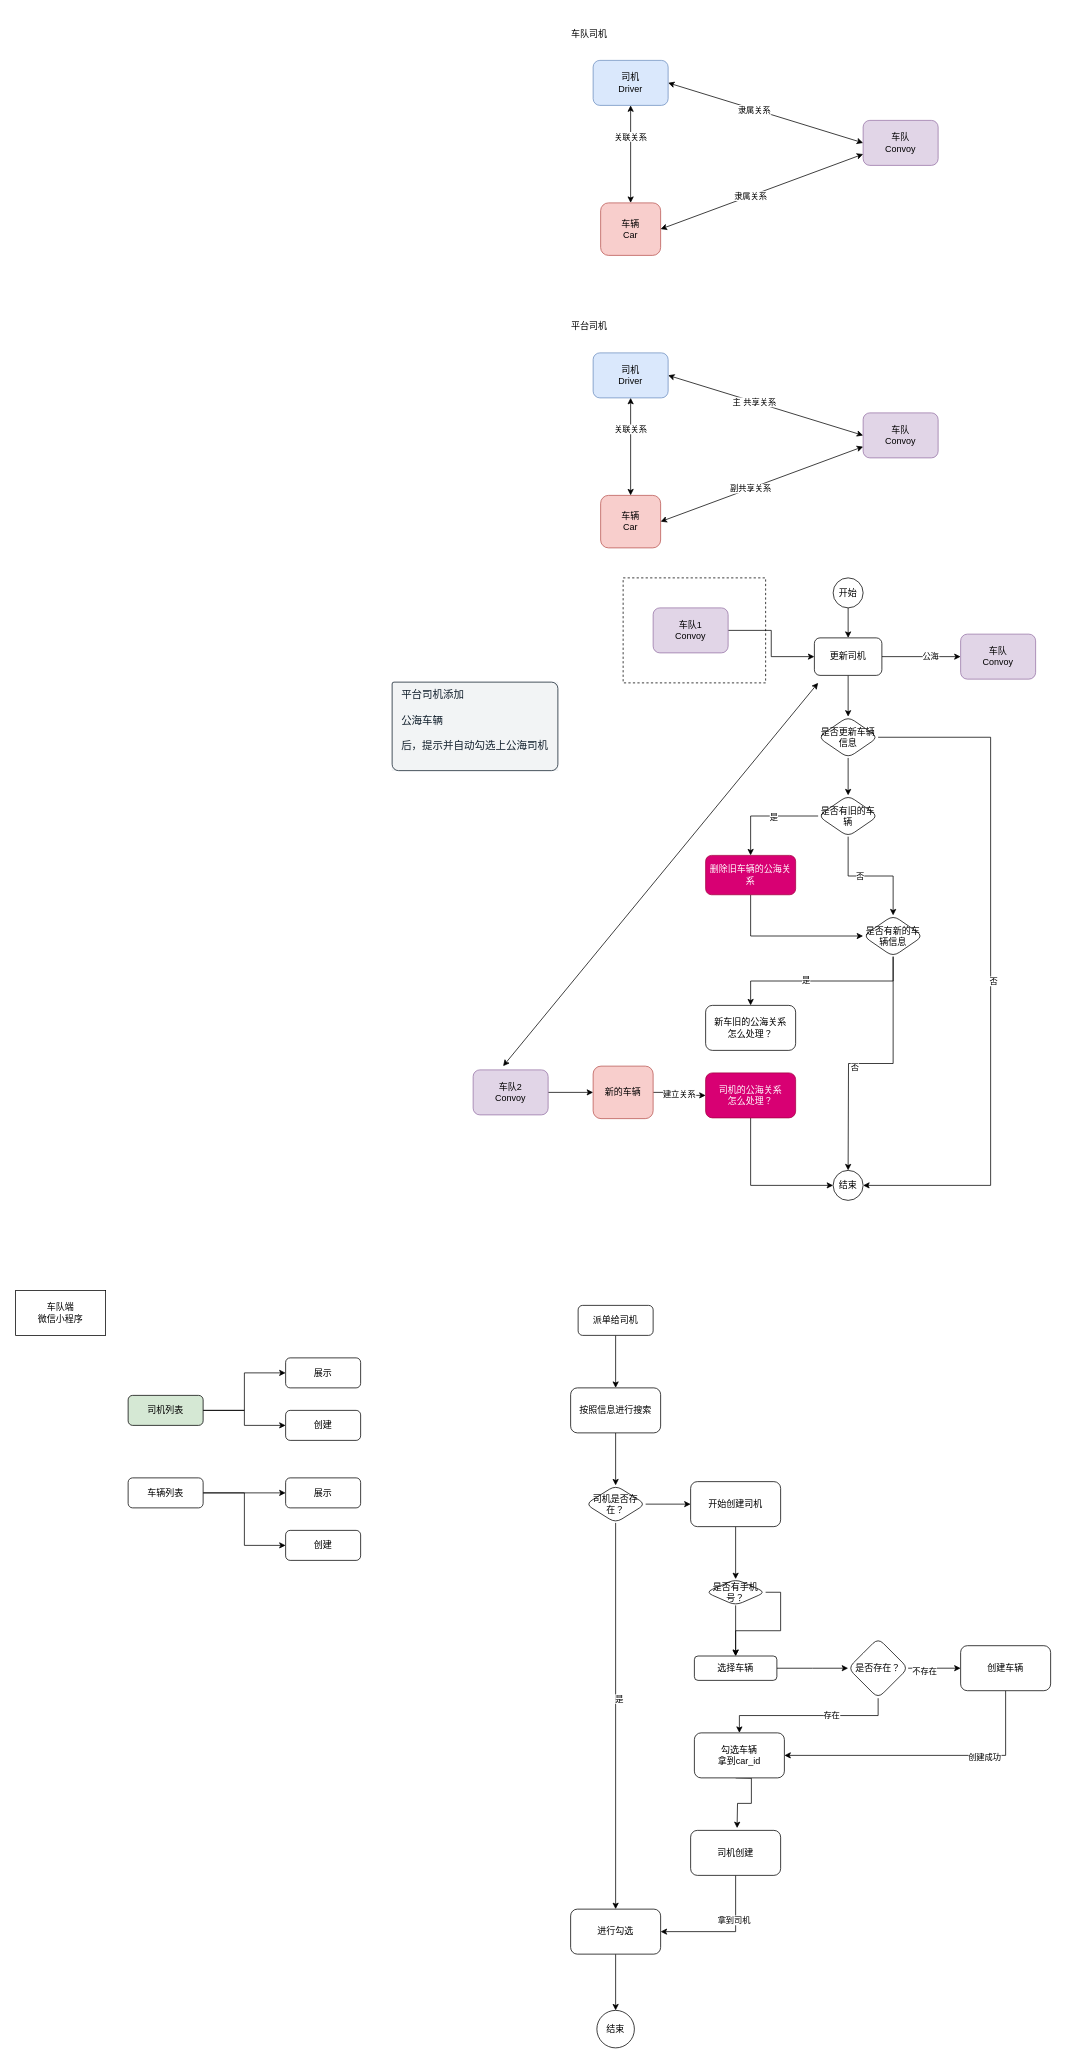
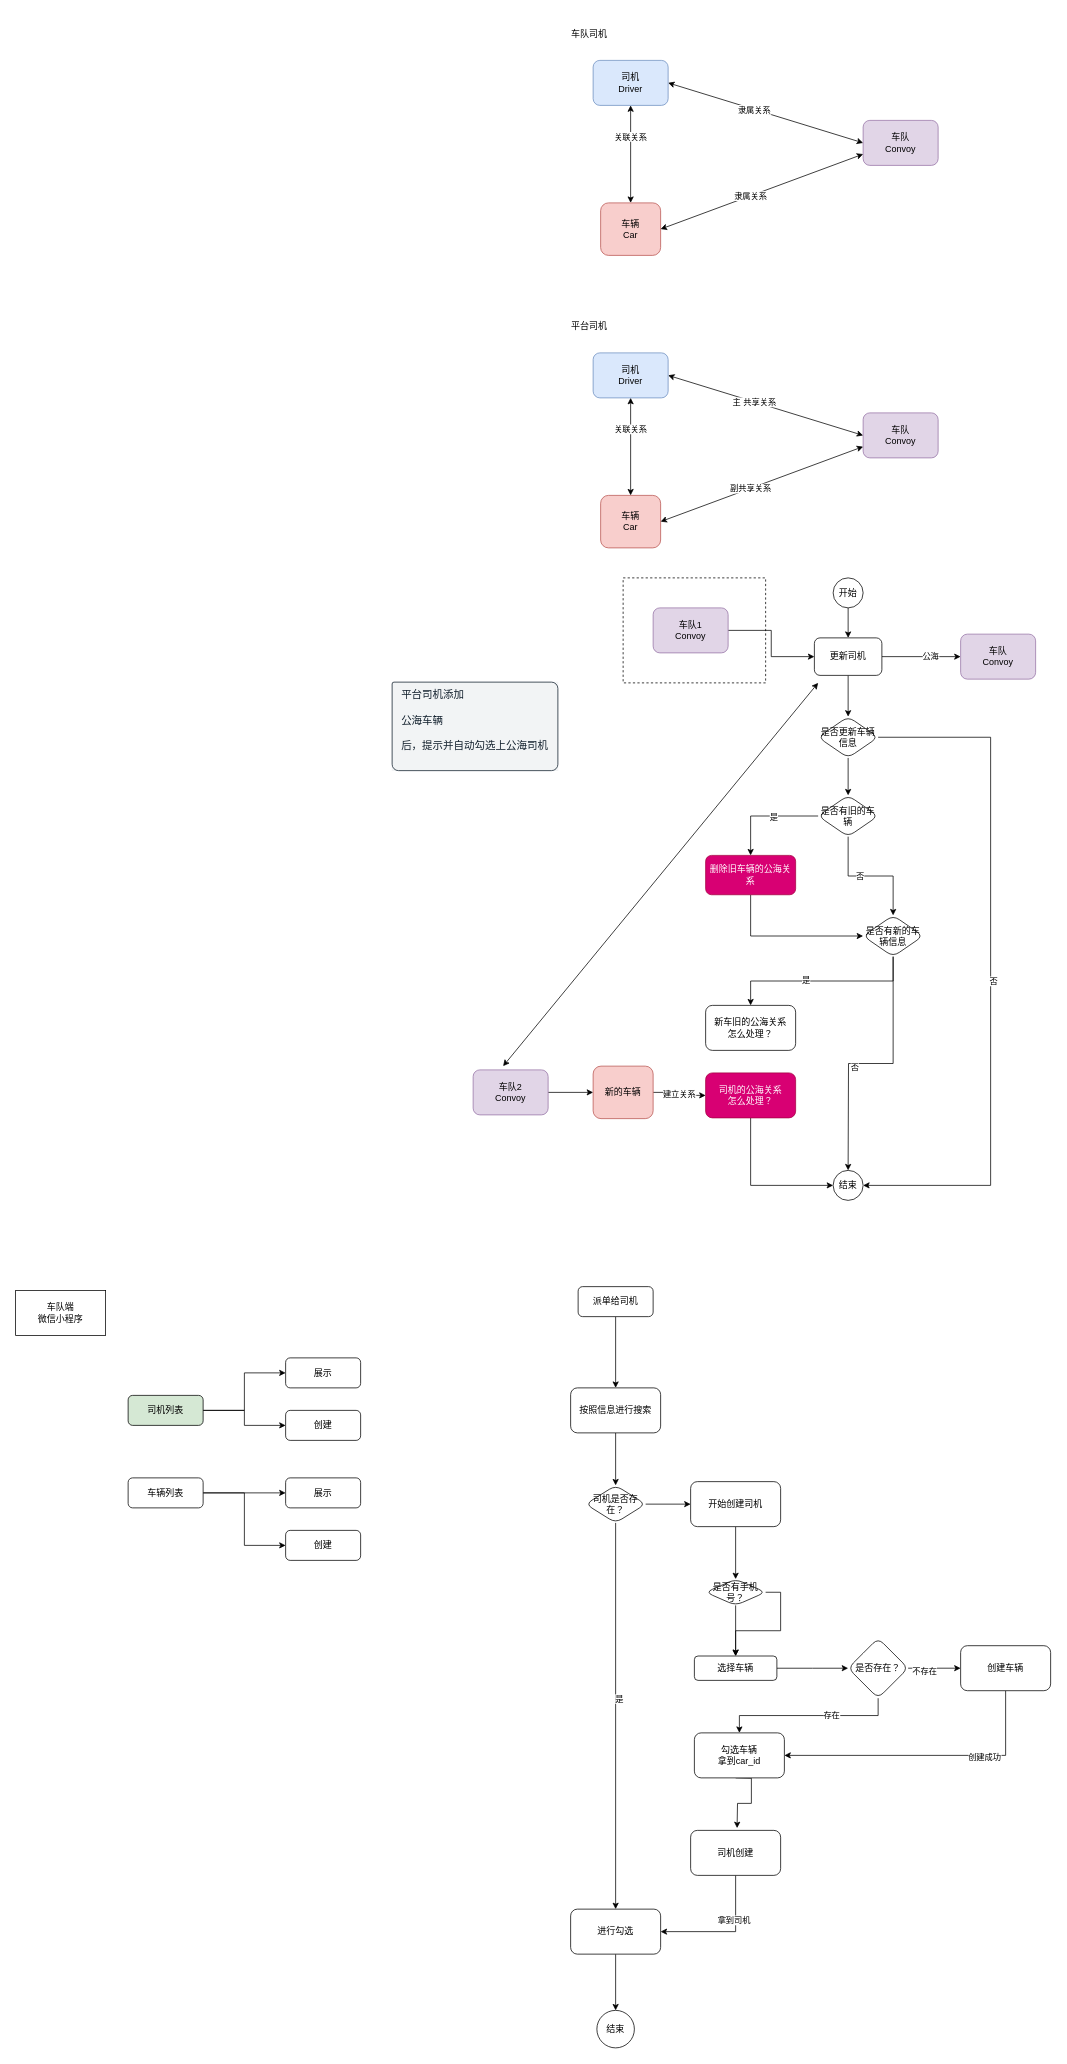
- <mxCell id="70" value="派单给司机" style="rounded=1;whiteSpace=wrap;html=1;" vertex="1" parent="1"><mxGeometry x="770" y="1740" width="100" height="40" as="geometry" /></mxCell>
+ <mxCell id="70" value="派单给司机" style="rounded=1;whiteSpace=wrap;html=1;" vertex="1" parent="1"><mxGeometry x="770" y="1715" width="100" height="40" as="geometry" /></mxCell>
